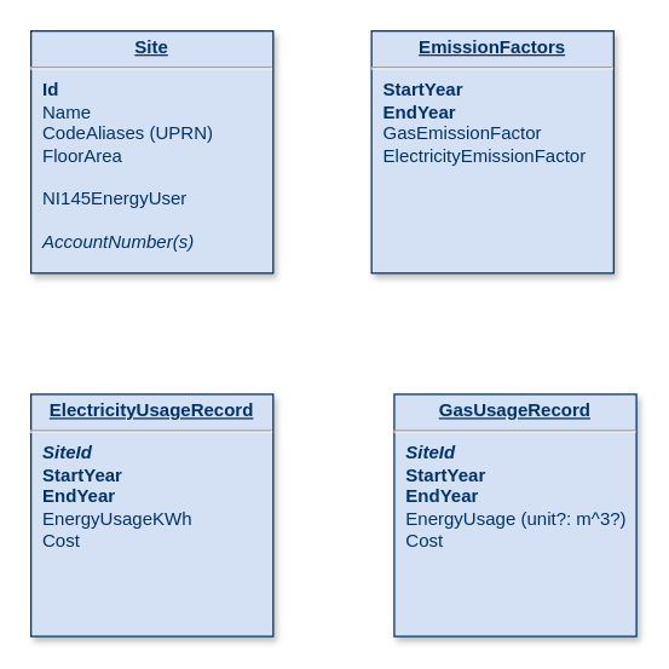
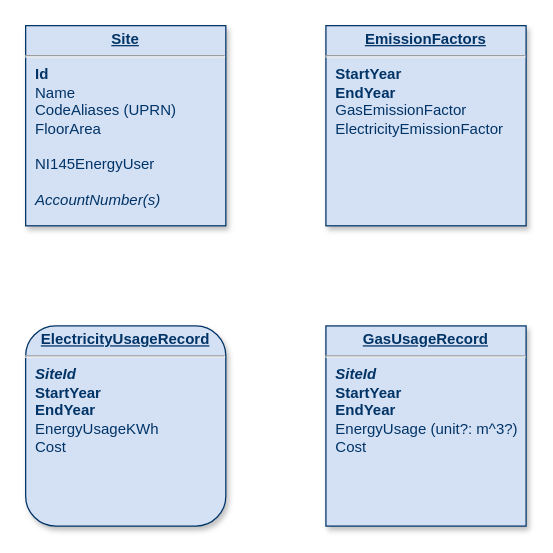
- <mxCell id="5" value="&lt;p style=&quot;margin: 0px; margin-top: 4px; text-align: center; text-decoration: underline;&quot;&gt;&lt;strong&gt;EmissionFactors&lt;/strong&gt;&lt;/p&gt;&lt;hr&gt;&lt;p style=&quot;margin: 0px; margin-left: 8px;&quot;&gt;&lt;b&gt;StartYear&lt;/b&gt;&lt;/p&gt;&lt;p style=&quot;margin: 0px; margin-left: 8px;&quot;&gt;&lt;b&gt;EndYear&lt;/b&gt;&lt;br&gt;&lt;/p&gt;&lt;p style=&quot;margin: 0px; margin-left: 8px;&quot;&gt;GasEmissionFactor&lt;/p&gt;&lt;p style=&quot;margin: 0px; margin-left: 8px;&quot;&gt;ElectricityEmissionFactor&lt;/p&gt;" style="verticalAlign=top;align=left;overflow=fill;fontSize=12;fontFamily=Helvetica;html=1;strokeColor=#003366;shadow=1;fillColor=#D4E1F5;fontColor=#003366" vertex="1" parent="1"><mxGeometry x="245" y="20" width="160" height="160" as="geometry" /></mxCell>
+ <mxCell id="5" value="&lt;p style=&quot;margin: 0px; margin-top: 4px; text-align: center; text-decoration: underline;&quot;&gt;&lt;strong&gt;EmissionFactors&lt;/strong&gt;&lt;/p&gt;&lt;hr&gt;&lt;p style=&quot;margin: 0px; margin-left: 8px;&quot;&gt;&lt;b&gt;StartYear&lt;/b&gt;&lt;/p&gt;&lt;p style=&quot;margin: 0px; margin-left: 8px;&quot;&gt;&lt;b&gt;EndYear&lt;/b&gt;&lt;br&gt;&lt;/p&gt;&lt;p style=&quot;margin: 0px; margin-left: 8px;&quot;&gt;GasEmissionFactor&lt;/p&gt;&lt;p style=&quot;margin: 0px; margin-left: 8px;&quot;&gt;ElectricityEmissionFactor&lt;/p&gt;" style="verticalAlign=top;align=left;overflow=fill;fontSize=12;fontFamily=Helvetica;html=1;strokeColor=#003366;shadow=1;fillColor=#D4E1F5;fontColor=#003366" vertex="1" parent="1"><mxGeometry x="260" y="20" width="160" height="160" as="geometry" /></mxCell>
- <mxCell id="2" value="&lt;p style=&quot;margin: 0px; margin-top: 4px; text-align: center; text-decoration: underline;&quot;&gt;&lt;strong&gt;ElectricityUsageRecord&lt;/strong&gt;&lt;/p&gt;&lt;hr&gt;&lt;p style=&quot;margin: 0px; margin-left: 8px;&quot;&gt;&lt;b&gt;&lt;i&gt;SiteId&lt;/i&gt;&lt;br&gt;&lt;/b&gt;&lt;/p&gt;&lt;p style=&quot;margin: 0px; margin-left: 8px;&quot;&gt;&lt;b&gt;StartYear&lt;br&gt;&lt;/b&gt;&lt;/p&gt;&lt;p style=&quot;margin: 0px; margin-left: 8px;&quot;&gt;&lt;b&gt;EndYear&lt;/b&gt;&lt;/p&gt;&lt;p style=&quot;margin: 0px; margin-left: 8px;&quot;&gt;EnergyUsageKWh&lt;/p&gt;&lt;p style=&quot;margin: 0px; margin-left: 8px;&quot;&gt;Cost&lt;/p&gt;" style="verticalAlign=top;align=left;overflow=fill;fontSize=12;fontFamily=Helvetica;html=1;strokeColor=#003366;shadow=1;fillColor=#D4E1F5;fontColor=#003366" parent="1" vertex="1"><mxGeometry x="20" y="260" width="160" height="160" as="geometry" /></mxCell>
+ <mxCell id="2" value="&lt;p style=&quot;margin: 0px; margin-top: 4px; text-align: center; text-decoration: underline;&quot;&gt;&lt;strong&gt;ElectricityUsageRecord&lt;/strong&gt;&lt;/p&gt;&lt;hr&gt;&lt;p style=&quot;margin: 0px; margin-left: 8px;&quot;&gt;&lt;b&gt;&lt;i&gt;SiteId&lt;/i&gt;&lt;br&gt;&lt;/b&gt;&lt;/p&gt;&lt;p style=&quot;margin: 0px; margin-left: 8px;&quot;&gt;&lt;b&gt;StartYear&lt;br&gt;&lt;/b&gt;&lt;/p&gt;&lt;p style=&quot;margin: 0px; margin-left: 8px;&quot;&gt;&lt;b&gt;EndYear&lt;/b&gt;&lt;/p&gt;&lt;p style=&quot;margin: 0px; margin-left: 8px;&quot;&gt;EnergyUsageKWh&lt;/p&gt;&lt;p style=&quot;margin: 0px; margin-left: 8px;&quot;&gt;Cost&lt;/p&gt;" style="verticalAlign=top;align=left;overflow=fill;fontSize=12;fontFamily=Helvetica;html=1;strokeColor=#003366;shadow=1;fillColor=#D4E1F5;fontColor=#003366;rounded=1;" parent="1" vertex="1"><mxGeometry x="20" y="260" width="160" height="160" as="geometry" /></mxCell>
